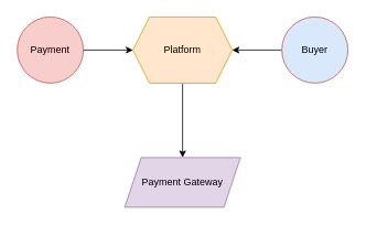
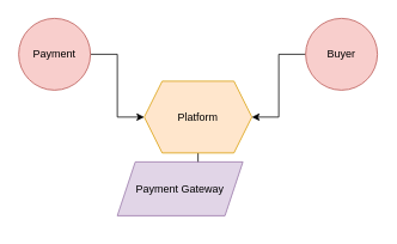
- <mxCell id="5" value="Platform" style="shape=hexagon;perimeter=hexagonPerimeter2;whiteSpace=wrap;html=1;fixedSize=1;fillColor=#ffe6cc;strokeColor=#d79b00;" vertex="1" parent="1"><mxGeometry x="160" y="20" width="120" height="80" as="geometry" /></mxCell>
+ <mxCell id="5" value="Platform" style="shape=hexagon;perimeter=hexagonPerimeter2;whiteSpace=wrap;html=1;fixedSize=1;fillColor=#ffe6cc;strokeColor=#d79b00;" vertex="1" parent="1"><mxGeometry x="160" y="90" width="120" height="80" as="geometry" /></mxCell>
- <mxCell id="7" value="Buyer" style="ellipse;whiteSpace=wrap;html=1;fillColor=#dae8fc;strokeColor=#b85450;" vertex="1" parent="1"><mxGeometry x="340" y="20" width="80" height="80" as="geometry" /></mxCell>
+ <mxCell id="7" value="Buyer" style="ellipse;whiteSpace=wrap;html=1;fillColor=#f8cecc;strokeColor=#b85450;" vertex="1" parent="1"><mxGeometry x="340" y="20" width="80" height="80" as="geometry" /></mxCell>
- <mxCell id="8" value="Payment Gateway" style="shape=parallelogram;perimeter=parallelogramPerimeter;whiteSpace=wrap;html=1;fixedSize=1;fillColor=#e1d5e7;strokeColor=#9673a6;" vertex="1" parent="1"><mxGeometry x="150" y="190" width="140" height="60" as="geometry" /></mxCell>
+ <mxCell id="8" value="Payment Gateway" style="shape=parallelogram;perimeter=parallelogramPerimeter;whiteSpace=wrap;html=1;fixedSize=1;fillColor=#e1d5e7;strokeColor=#9673a6;" vertex="1" parent="1"><mxGeometry x="130" y="180" width="140" height="60" as="geometry" /></mxCell>
